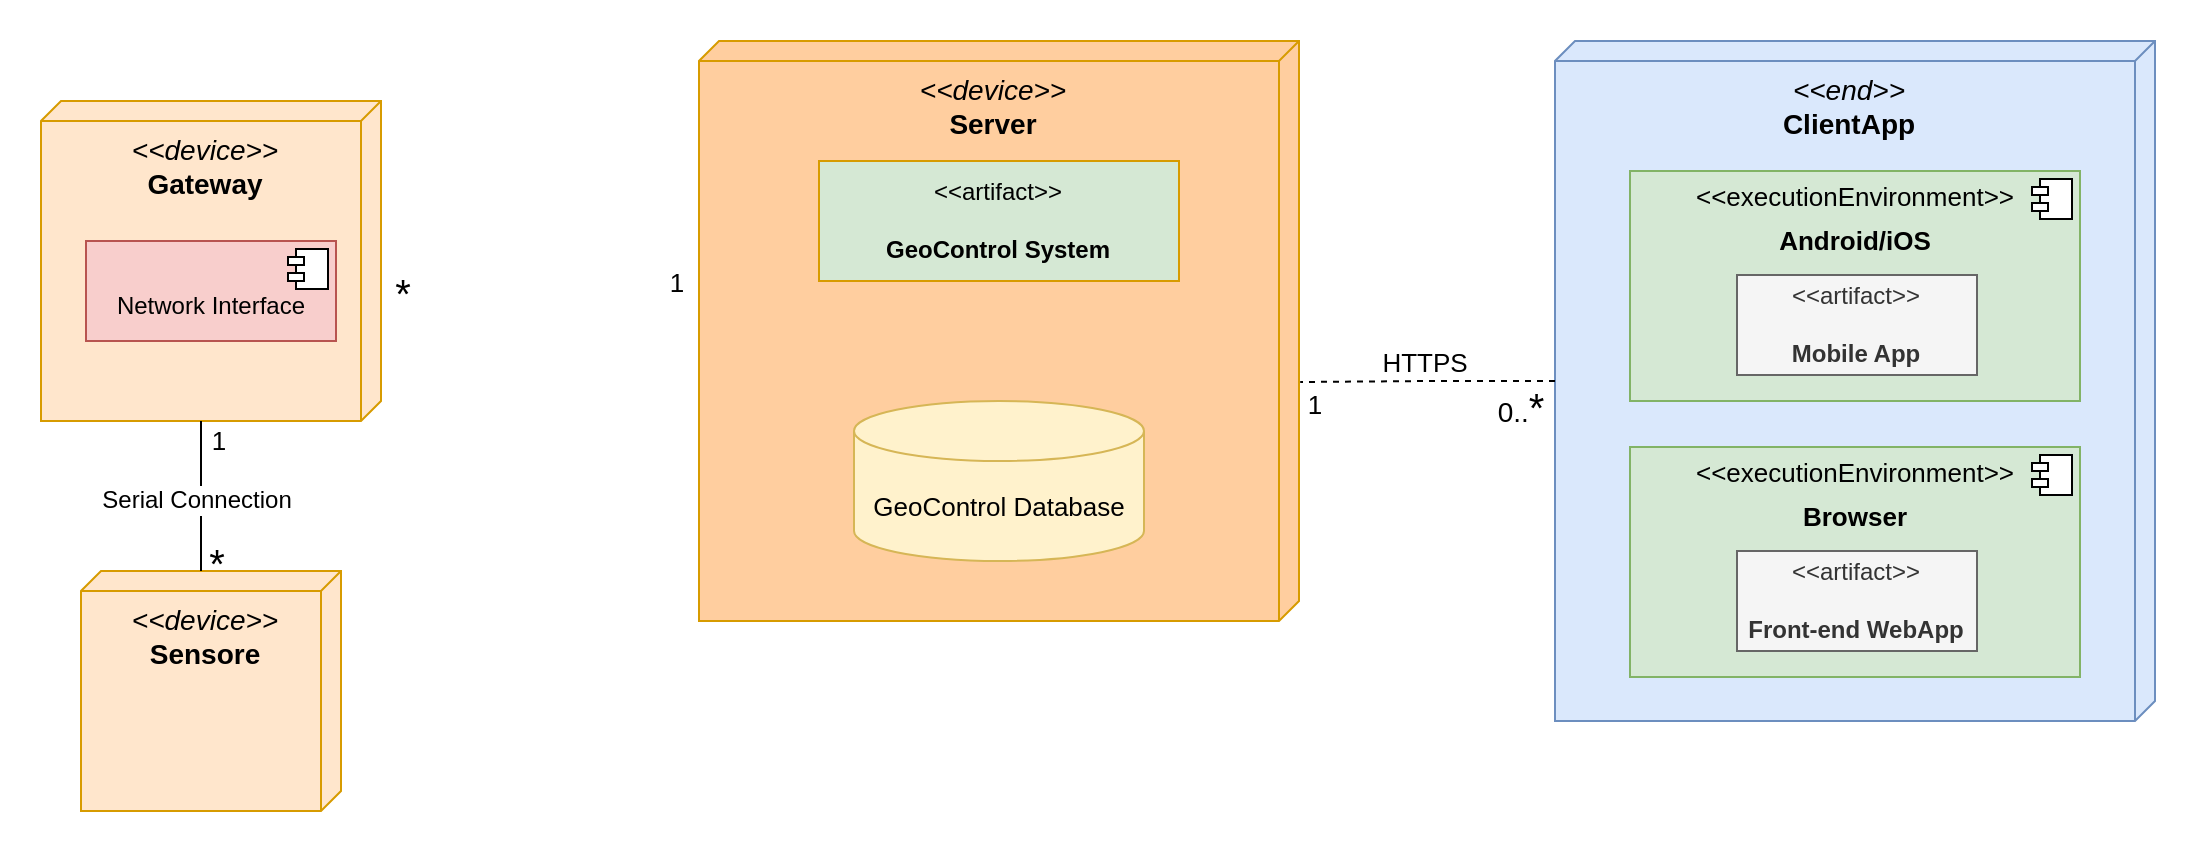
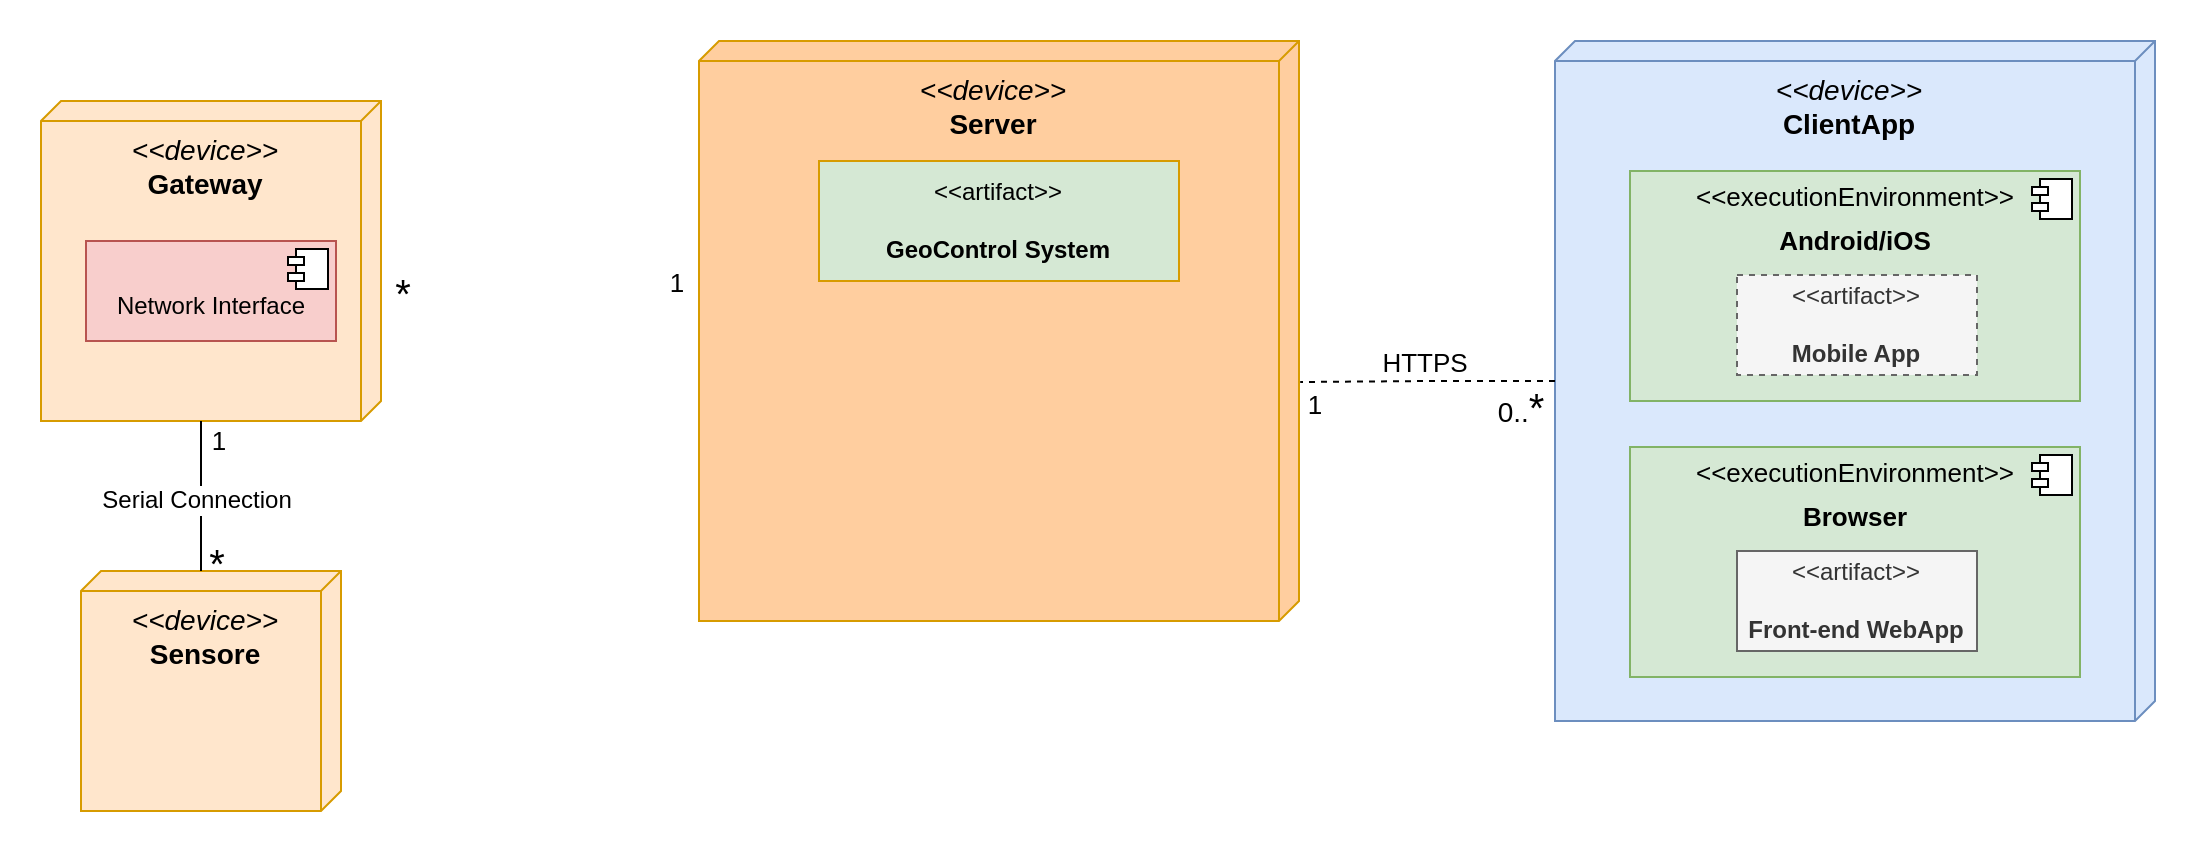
- <mxCell id="15" value="&lt;font style=&quot;font-size: 14px;&quot;&gt;&lt;i style=&quot;&quot;&gt;&amp;lt;&amp;lt;end&amp;gt;&amp;gt;&lt;/i&gt;&lt;br&gt;&lt;b style=&quot;&quot;&gt;ClientApp&lt;/b&gt;&lt;/font&gt;" style="verticalAlign=top;align=center;shape=cube;size=10;direction=south;fontStyle=0;html=1;boundedLbl=1;spacingLeft=5;whiteSpace=wrap;fillColor=#dae8fc;strokeColor=#6c8ebf;" vertex="1" parent="1"><mxGeometry x="777" y="20" width="300" height="340" as="geometry" /></mxCell>
+ <mxCell id="15" value="&lt;font style=&quot;font-size: 14px;&quot;&gt;&lt;i style=&quot;&quot;&gt;&amp;lt;&amp;lt;device&amp;gt;&amp;gt;&lt;/i&gt;&lt;br&gt;&lt;b style=&quot;&quot;&gt;ClientApp&lt;/b&gt;&lt;/font&gt;" style="verticalAlign=top;align=center;shape=cube;size=10;direction=south;fontStyle=0;html=1;boundedLbl=1;spacingLeft=5;whiteSpace=wrap;fillColor=#dae8fc;strokeColor=#6c8ebf;" vertex="1" parent="1"><mxGeometry x="777" y="20" width="300" height="340" as="geometry" /></mxCell>
- <mxCell id="18" value="&amp;lt;&amp;lt;artifact&amp;gt;&amp;gt;&lt;div&gt;&lt;font style=&quot;font-size: 6px;&quot;&gt;&lt;br&gt;&lt;/font&gt;&lt;/div&gt;&lt;div&gt;&lt;b&gt;Mobile App&lt;/b&gt;&lt;/div&gt;" style="rounded=0;whiteSpace=wrap;html=1;fillColor=#f5f5f5;strokeColor=#666666;fontColor=#333333;" vertex="1" parent="1"><mxGeometry x="868" y="137" width="120" height="50" as="geometry" /></mxCell>
+ <mxCell id="18" value="&amp;lt;&amp;lt;artifact&amp;gt;&amp;gt;&lt;div&gt;&lt;font style=&quot;font-size: 6px;&quot;&gt;&lt;br&gt;&lt;/font&gt;&lt;/div&gt;&lt;div&gt;&lt;b&gt;Mobile App&lt;/b&gt;&lt;/div&gt;" style="rounded=0;whiteSpace=wrap;html=1;fillColor=#f5f5f5;strokeColor=#666666;fontColor=#333333;dashed=1;" vertex="1" parent="1"><mxGeometry x="868" y="137" width="120" height="50" as="geometry" /></mxCell>
- <mxCell id="5" value="&lt;font style=&quot;font-size: 13px;&quot;&gt;GeoControl Database&lt;/font&gt;" style="shape=cylinder3;whiteSpace=wrap;html=1;boundedLbl=1;backgroundOutline=1;size=15;fillColor=#fff2cc;strokeColor=#d6b656;" vertex="1" parent="1"><mxGeometry x="426.5" y="200" width="145" height="80" as="geometry" /></mxCell>
